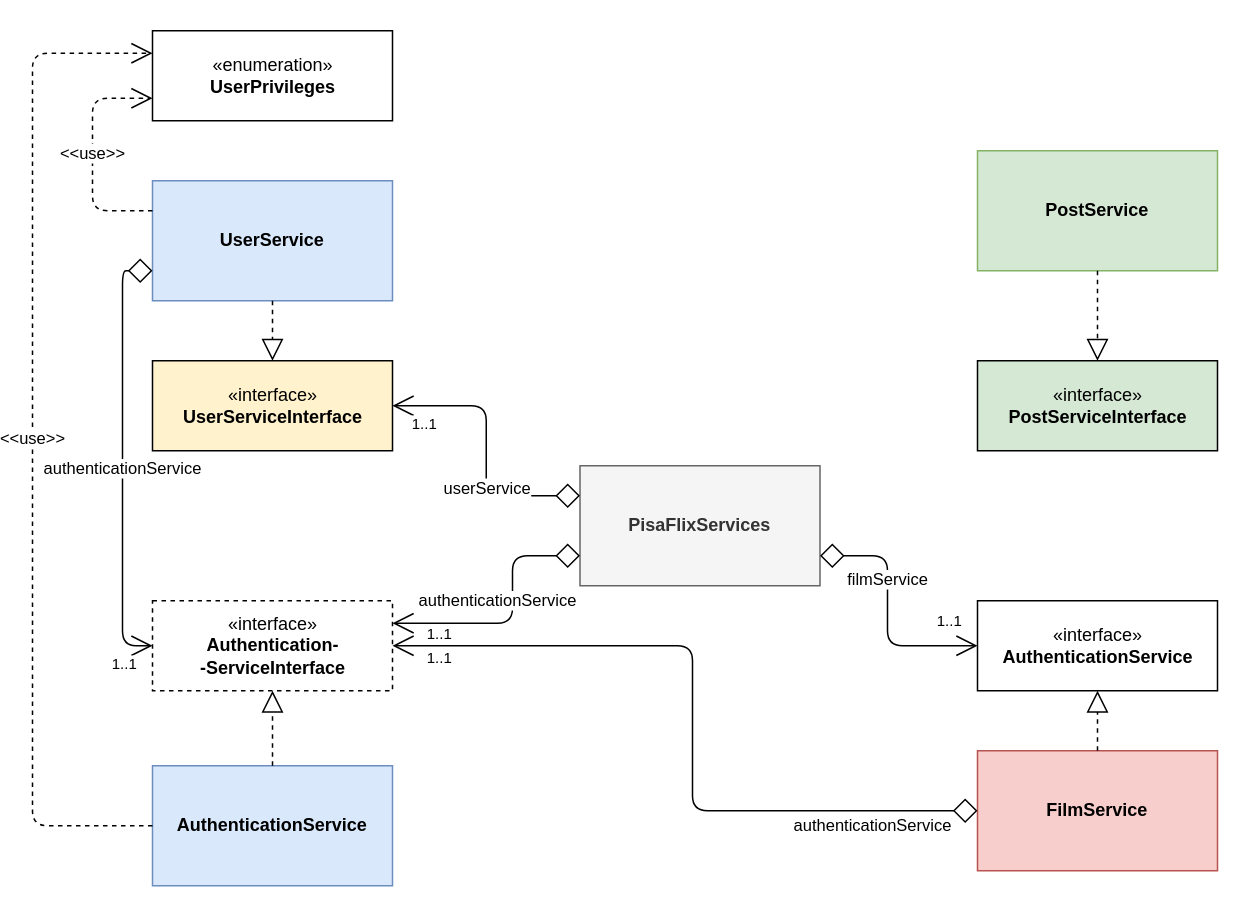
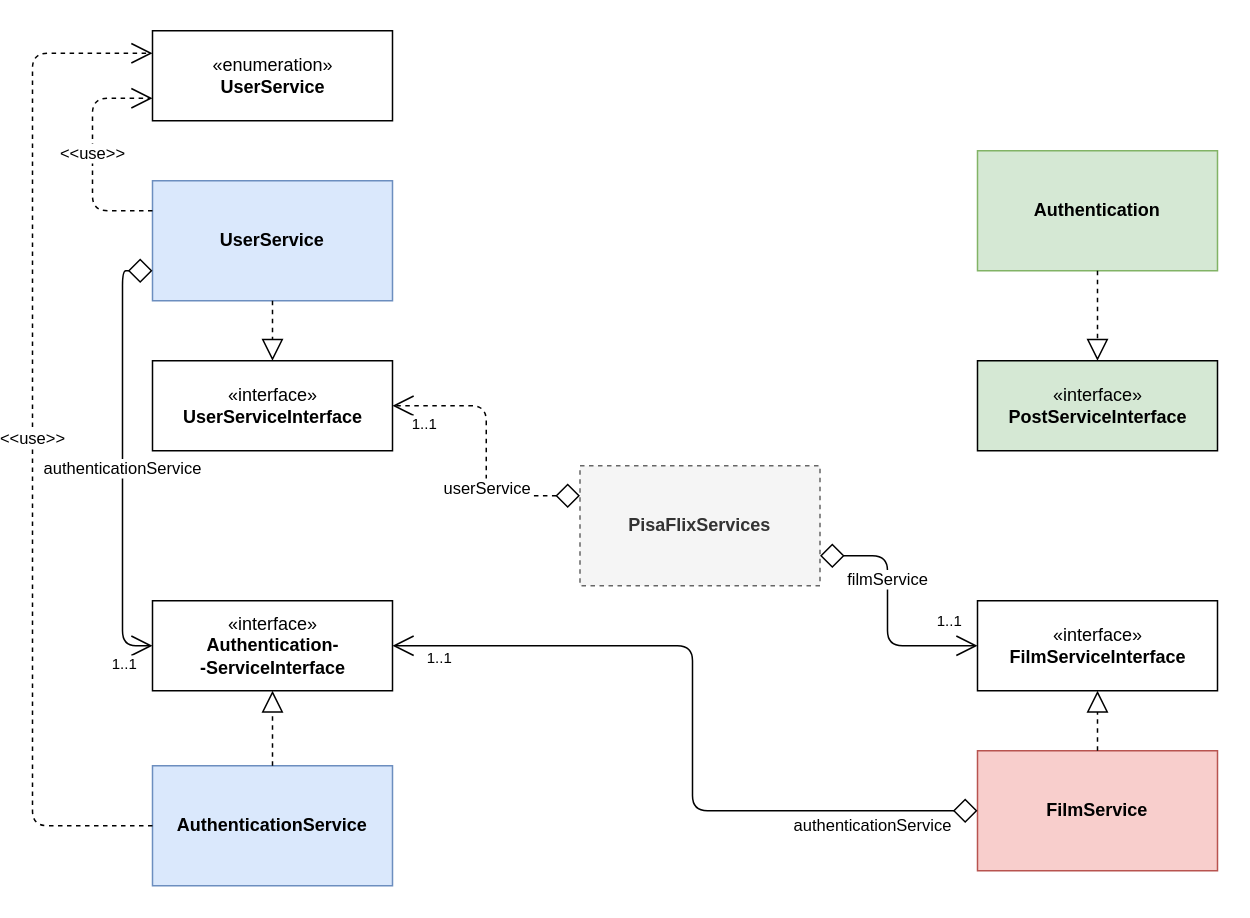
- <mxCell id="8" value="«enumeration»&lt;br&gt;&lt;b&gt;UserPrivileges&lt;/b&gt;" style="html=1;" parent="1" vertex="1"><mxGeometry x="100" y="20" width="160" height="60" as="geometry" /></mxCell>
+ <mxCell id="8" value="«enumeration»&lt;br&gt;&lt;b&gt;UserService&lt;/b&gt;" style="html=1;" parent="1" vertex="1"><mxGeometry x="100" y="20" width="160" height="60" as="geometry" /></mxCell>
- <mxCell id="7" value="&lt;p style=&quot;margin: 0px ; margin-top: 4px ; text-align: center&quot;&gt;&lt;b&gt;&lt;br&gt;&lt;br&gt;PostService&lt;/b&gt;&lt;br&gt;&lt;/p&gt;" style="verticalAlign=top;align=left;overflow=fill;fontSize=12;fontFamily=Helvetica;html=1;fillColor=#d5e8d4;strokeColor=#82b366;" parent="1" vertex="1"><mxGeometry x="650" y="100" width="160" height="80" as="geometry" /></mxCell>
+ <mxCell id="7" value="&lt;p style=&quot;margin: 0px ; margin-top: 4px ; text-align: center&quot;&gt;&lt;b&gt;&lt;br&gt;&lt;br&gt;Authentication&lt;/b&gt;&lt;br&gt;&lt;/p&gt;" style="verticalAlign=top;align=left;overflow=fill;fontSize=12;fontFamily=Helvetica;html=1;fillColor=#d5e8d4;strokeColor=#82b366;" parent="1" vertex="1"><mxGeometry x="650" y="100" width="160" height="80" as="geometry" /></mxCell>
- <mxCell id="11" value="«interface»&lt;br&gt;&lt;b&gt;UserServiceInterface&lt;/b&gt;" style="html=1;fillColor=#fff2cc;" parent="1" vertex="1"><mxGeometry x="100" y="240" width="160" height="60" as="geometry" /></mxCell>
+ <mxCell id="11" value="«interface»&lt;br&gt;&lt;b&gt;UserServiceInterface&lt;/b&gt;" style="html=1;" parent="1" vertex="1"><mxGeometry x="100" y="240" width="160" height="60" as="geometry" /></mxCell>
- <mxCell id="19" value="userService" style="endArrow=open;html=1;endSize=12;startArrow=diamond;startSize=14;startFill=0;edgeStyle=orthogonalEdgeStyle;exitX=0;exitY=0.25;exitDx=0;exitDy=0;entryX=1;entryY=0.5;entryDx=0;entryDy=0;" parent="1" source="5" target="11" edge="1"><mxGeometry x="-0.264" relative="1" as="geometry"><mxPoint x="210" y="370" as="sourcePoint" /><mxPoint x="260" y="350" as="targetPoint" /><mxPoint as="offset" /></mxGeometry></mxCell>
+ <mxCell id="19" value="userService" style="endArrow=open;html=1;endSize=12;startArrow=diamond;startSize=14;startFill=0;edgeStyle=orthogonalEdgeStyle;exitX=0;exitY=0.25;exitDx=0;exitDy=0;entryX=1;entryY=0.5;entryDx=0;entryDy=0;dashed=1;" parent="1" source="5" target="11" edge="1"><mxGeometry x="-0.264" relative="1" as="geometry"><mxPoint x="210" y="370" as="sourcePoint" /><mxPoint x="260" y="350" as="targetPoint" /><mxPoint as="offset" /></mxGeometry></mxCell>
- <mxCell id="5" value="&lt;p style=&quot;margin: 4px 0px 0px&quot;&gt;&lt;b&gt;&lt;br&gt;&lt;br&gt;PisaFlixServices&lt;/b&gt;&lt;br&gt;&lt;/p&gt;" style="verticalAlign=top;align=center;overflow=fill;fontSize=12;fontFamily=Helvetica;html=1;fillColor=#f5f5f5;strokeColor=#666666;fontColor=#333333;" parent="1" vertex="1"><mxGeometry x="385" y="310" width="160" height="80" as="geometry" /></mxCell>
+ <mxCell id="5" value="&lt;p style=&quot;margin: 4px 0px 0px&quot;&gt;&lt;b&gt;&lt;br&gt;&lt;br&gt;PisaFlixServices&lt;/b&gt;&lt;br&gt;&lt;/p&gt;" style="verticalAlign=top;align=center;overflow=fill;fontSize=12;fontFamily=Helvetica;html=1;fillColor=#f5f5f5;strokeColor=#666666;fontColor=#333333;dashed=1;" parent="1" vertex="1"><mxGeometry x="385" y="310" width="160" height="80" as="geometry" /></mxCell>
- <mxCell id="22" value="authenticationService" style="endArrow=open;html=1;endSize=12;startArrow=diamond;startSize=14;startFill=0;edgeStyle=orthogonalEdgeStyle;entryX=1;entryY=0.25;entryDx=0;entryDy=0;exitX=0;exitY=0.75;exitDx=0;exitDy=0;" parent="1" source="5" target="9" edge="1"><mxGeometry x="0.177" y="-15" relative="1" as="geometry"><mxPoint x="330" y="470" as="sourcePoint" /><mxPoint x="470" y="220" as="targetPoint" /><Array as="points"><mxPoint x="340" y="370" /><mxPoint x="340" y="415" /></Array><mxPoint as="offset" /></mxGeometry></mxCell>
- <mxCell id="23" value="" style="resizable=0;html=1;align=left;verticalAlign=top;labelBackgroundColor=#ffffff;fontSize=10;" parent="22" connectable="0" vertex="1"><mxGeometry x="-1" relative="1" as="geometry" /></mxCell>
- <mxCell id="24" value="1..1" style="resizable=0;html=1;align=right;verticalAlign=top;labelBackgroundColor=#ffffff;fontSize=10;" parent="22" connectable="0" vertex="1"><mxGeometry x="1" relative="1" as="geometry"><mxPoint x="40" y="-5" as="offset" /></mxGeometry></mxCell>
- <mxCell id="9" value="«interface»&lt;br&gt;&lt;b&gt;Authentication-&lt;br&gt;-ServiceInterface&lt;/b&gt;" style="html=1;dashed=1;" parent="1" vertex="1"><mxGeometry x="100" y="400" width="160" height="60" as="geometry" /></mxCell>
+ <mxCell id="9" value="«interface»&lt;br&gt;&lt;b&gt;Authentication-&lt;br&gt;-ServiceInterface&lt;/b&gt;" style="html=1;" parent="1" vertex="1"><mxGeometry x="100" y="400" width="160" height="60" as="geometry" /></mxCell>
- <mxCell id="10" value="«interface»&lt;br&gt;&lt;b&gt;AuthenticationService&lt;/b&gt;" style="html=1;" parent="1" vertex="1"><mxGeometry x="650" y="400" width="160" height="60" as="geometry" /></mxCell>
+ <mxCell id="10" value="«interface»&lt;br&gt;&lt;b&gt;FilmServiceInterface&lt;/b&gt;" style="html=1;" parent="1" vertex="1"><mxGeometry x="650" y="400" width="160" height="60" as="geometry" /></mxCell>
